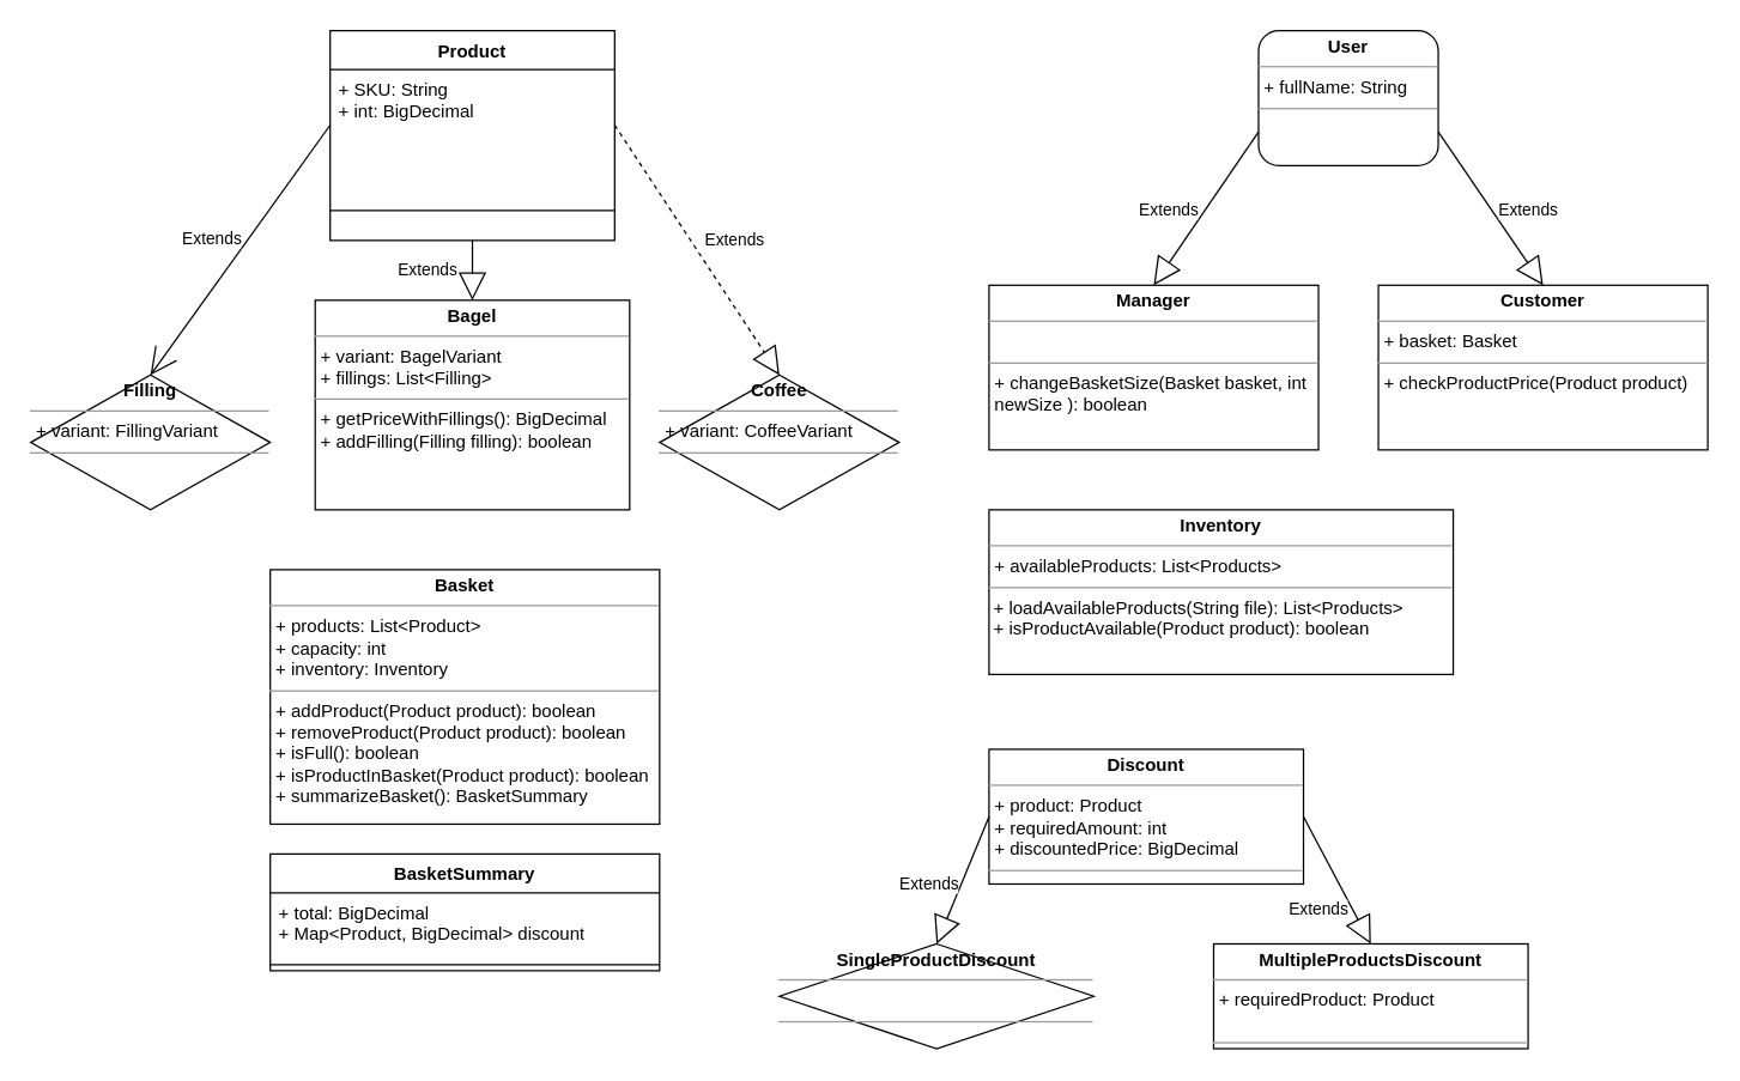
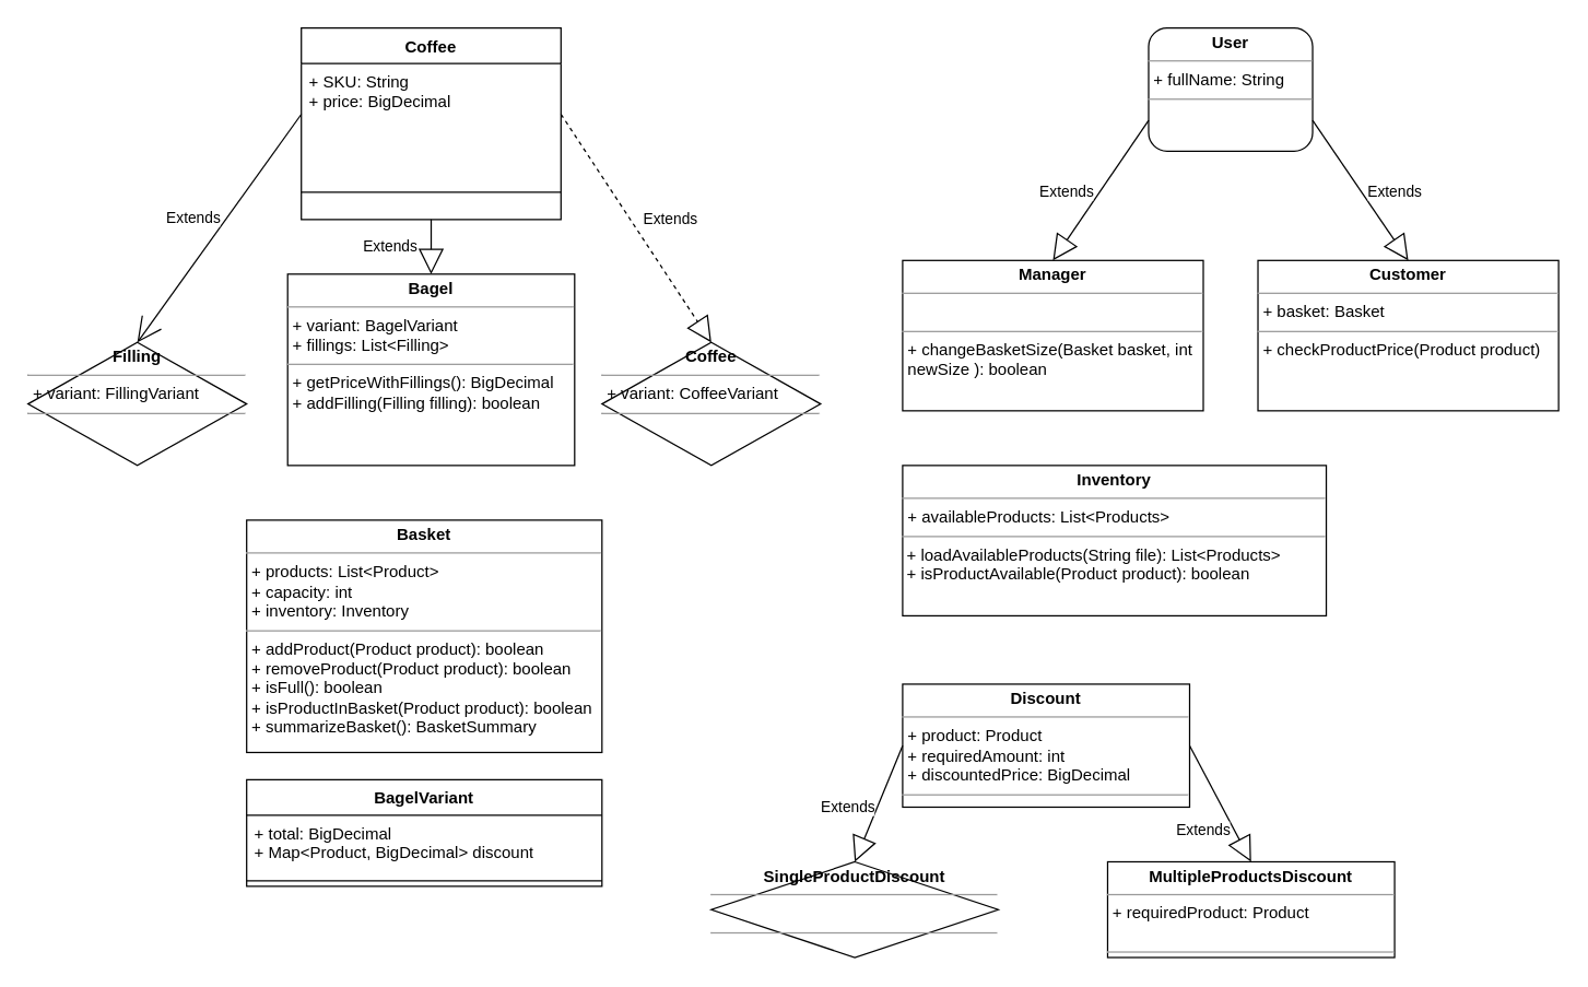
- <mxCell id="2" value="Product" style="swimlane;fontStyle=1;align=center;verticalAlign=top;childLayout=stackLayout;horizontal=1;startSize=26;horizontalStack=0;resizeParent=1;resizeParentMax=0;resizeLast=0;collapsible=1;marginBottom=0;whiteSpace=wrap;html=1;" parent="1" vertex="1"><mxGeometry x="220" y="20" width="190" height="140" as="geometry" /></mxCell>
+ <mxCell id="2" value="Coffee" style="swimlane;fontStyle=1;align=center;verticalAlign=top;childLayout=stackLayout;horizontal=1;startSize=26;horizontalStack=0;resizeParent=1;resizeParentMax=0;resizeLast=0;collapsible=1;marginBottom=0;whiteSpace=wrap;html=1;" parent="1" vertex="1"><mxGeometry x="220" y="20" width="190" height="140" as="geometry" /></mxCell>
- <mxCell id="3" value="+ SKU: String&lt;br&gt;+ int: BigDecimal" style="text;strokeColor=none;fillColor=none;align=left;verticalAlign=top;spacingLeft=4;spacingRight=4;overflow=hidden;rotatable=0;points=[[0,0.5],[1,0.5]];portConstraint=eastwest;whiteSpace=wrap;html=1;" parent="2" vertex="1"><mxGeometry y="26" width="190" height="74" as="geometry" /></mxCell>
+ <mxCell id="3" value="+ SKU: String&lt;br&gt;+ price: BigDecimal" style="text;strokeColor=none;fillColor=none;align=left;verticalAlign=top;spacingLeft=4;spacingRight=4;overflow=hidden;rotatable=0;points=[[0,0.5],[1,0.5]];portConstraint=eastwest;whiteSpace=wrap;html=1;" parent="2" vertex="1"><mxGeometry y="26" width="190" height="74" as="geometry" /></mxCell>
- <mxCell id="18" value="BasketSummary&lt;br&gt;" style="swimlane;fontStyle=1;align=center;verticalAlign=top;childLayout=stackLayout;horizontal=1;startSize=26;horizontalStack=0;resizeParent=1;resizeParentMax=0;resizeLast=0;collapsible=1;marginBottom=0;whiteSpace=wrap;html=1;" vertex="1" parent="1"><mxGeometry x="180" y="570" width="260" height="78" as="geometry" /></mxCell>
+ <mxCell id="18" value="BagelVariant&lt;br&gt;" style="swimlane;fontStyle=1;align=center;verticalAlign=top;childLayout=stackLayout;horizontal=1;startSize=26;horizontalStack=0;resizeParent=1;resizeParentMax=0;resizeLast=0;collapsible=1;marginBottom=0;whiteSpace=wrap;html=1;" vertex="1" parent="1"><mxGeometry x="180" y="570" width="260" height="78" as="geometry" /></mxCell>
